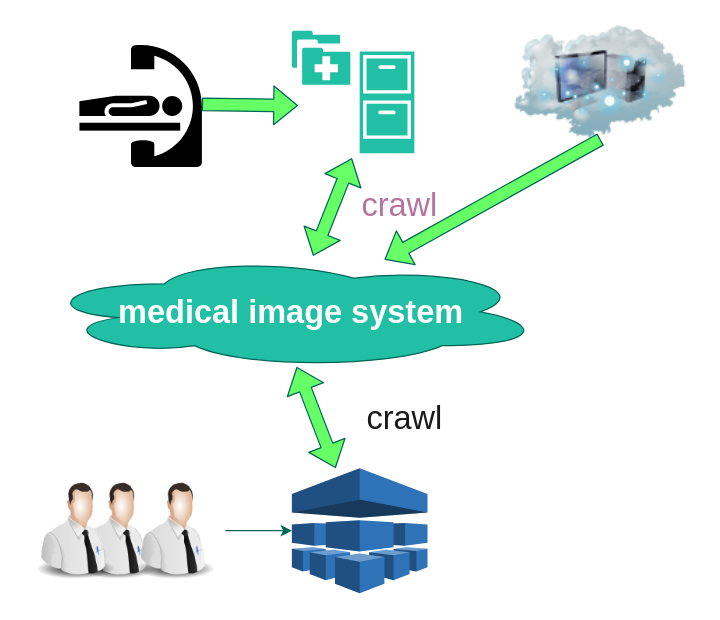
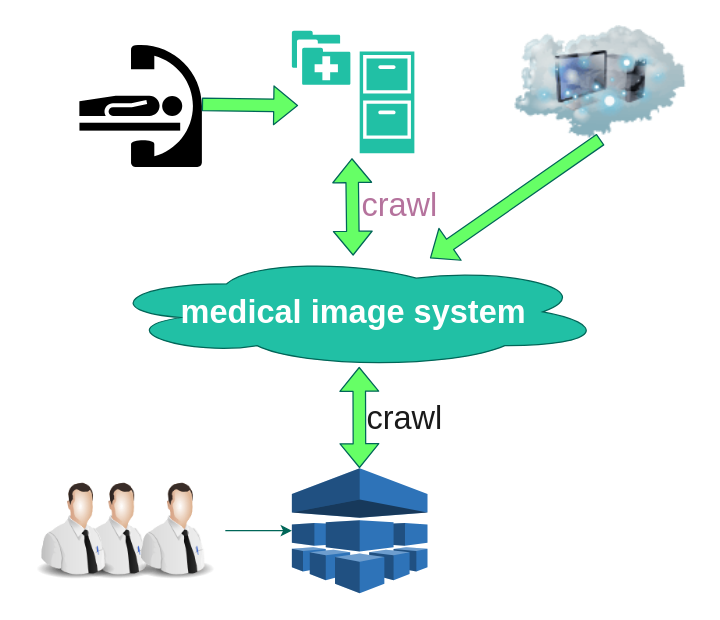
- <mxCell id="5" value="&lt;font color=&quot;#FFFFFF&quot;&gt;&lt;b&gt;&lt;font style=&quot;font-size: 26px&quot;&gt;medical image system&lt;/font&gt;&lt;/b&gt;&lt;/font&gt;" style="ellipse;shape=cloud;whiteSpace=wrap;html=1;rounded=0;sketch=0;fontColor=#5C5C5C;strokeColor=#006658;fillColor=#21C0A5;" vertex="1" parent="1"><mxGeometry x="29.75" y="204" width="404.5" height="90" as="geometry" /></mxCell>
+ <mxCell id="5" value="&lt;font color=&quot;#FFFFFF&quot;&gt;&lt;b&gt;&lt;font style=&quot;font-size: 26px&quot;&gt;medical image system&lt;/font&gt;&lt;/b&gt;&lt;/font&gt;" style="ellipse;shape=cloud;whiteSpace=wrap;html=1;rounded=0;sketch=0;fontColor=#5C5C5C;strokeColor=#006658;fillColor=#21C0A5;" vertex="1" parent="1"><mxGeometry x="79.75" y="204" width="404.5" height="90" as="geometry" /></mxCell>
